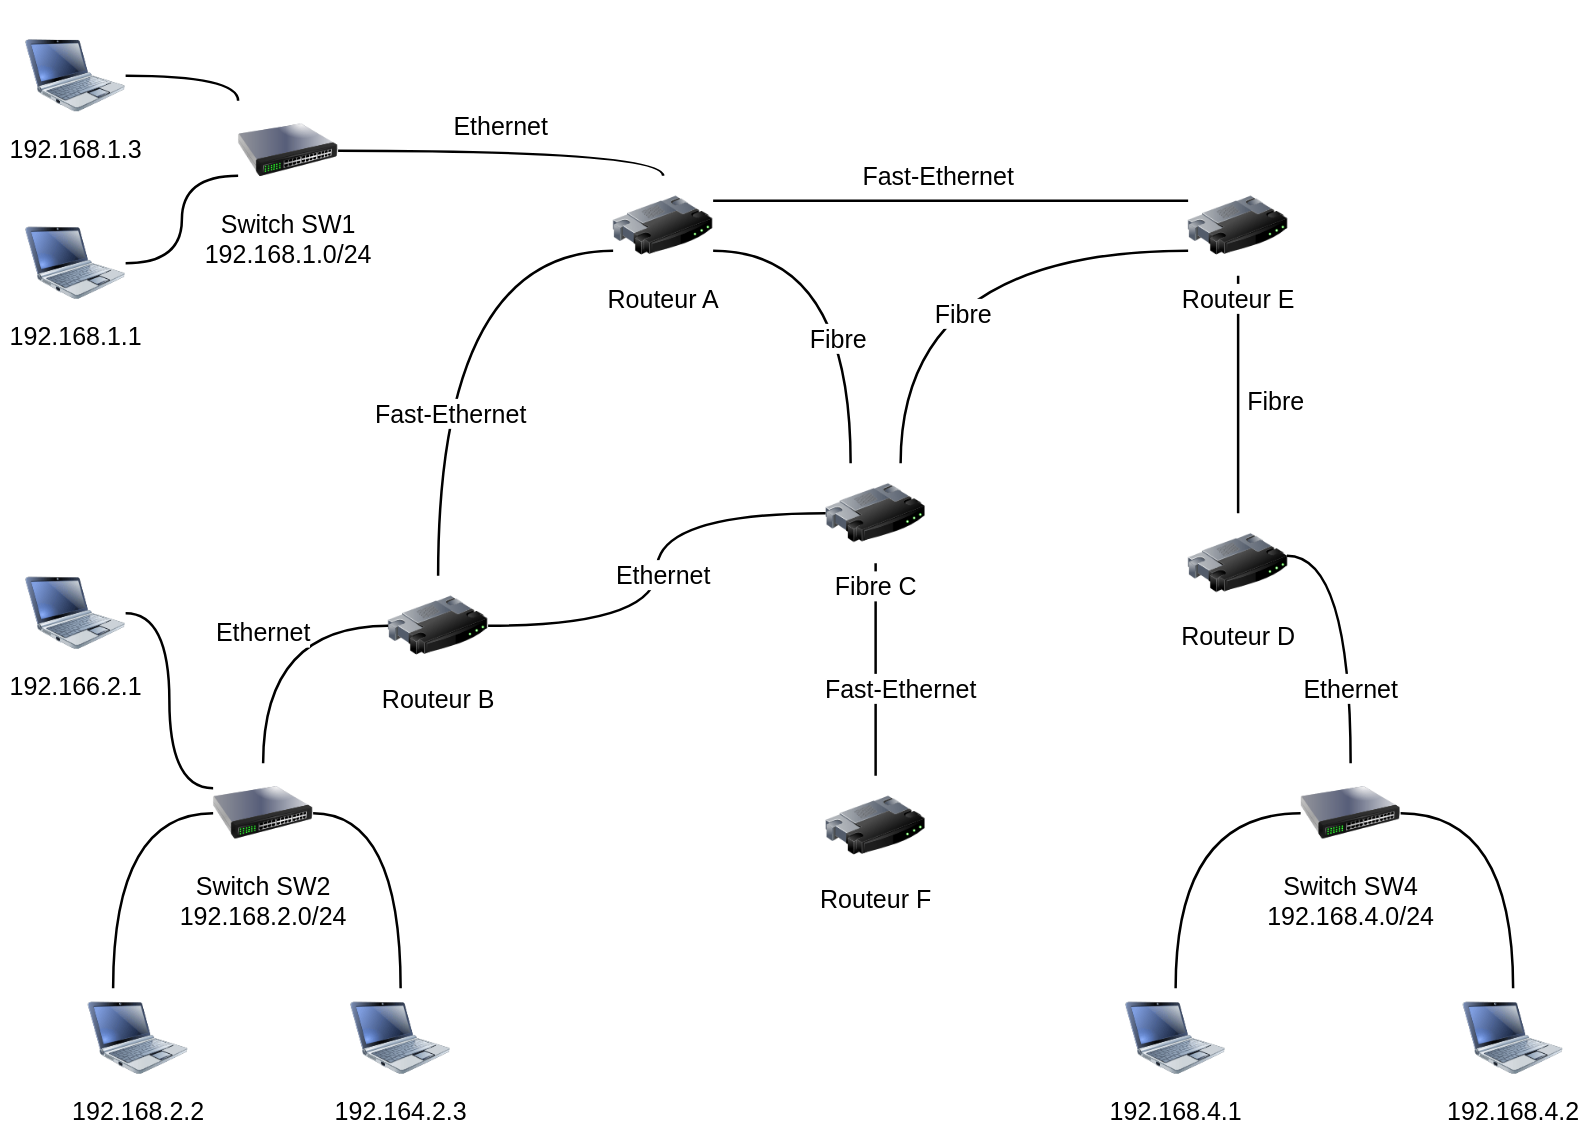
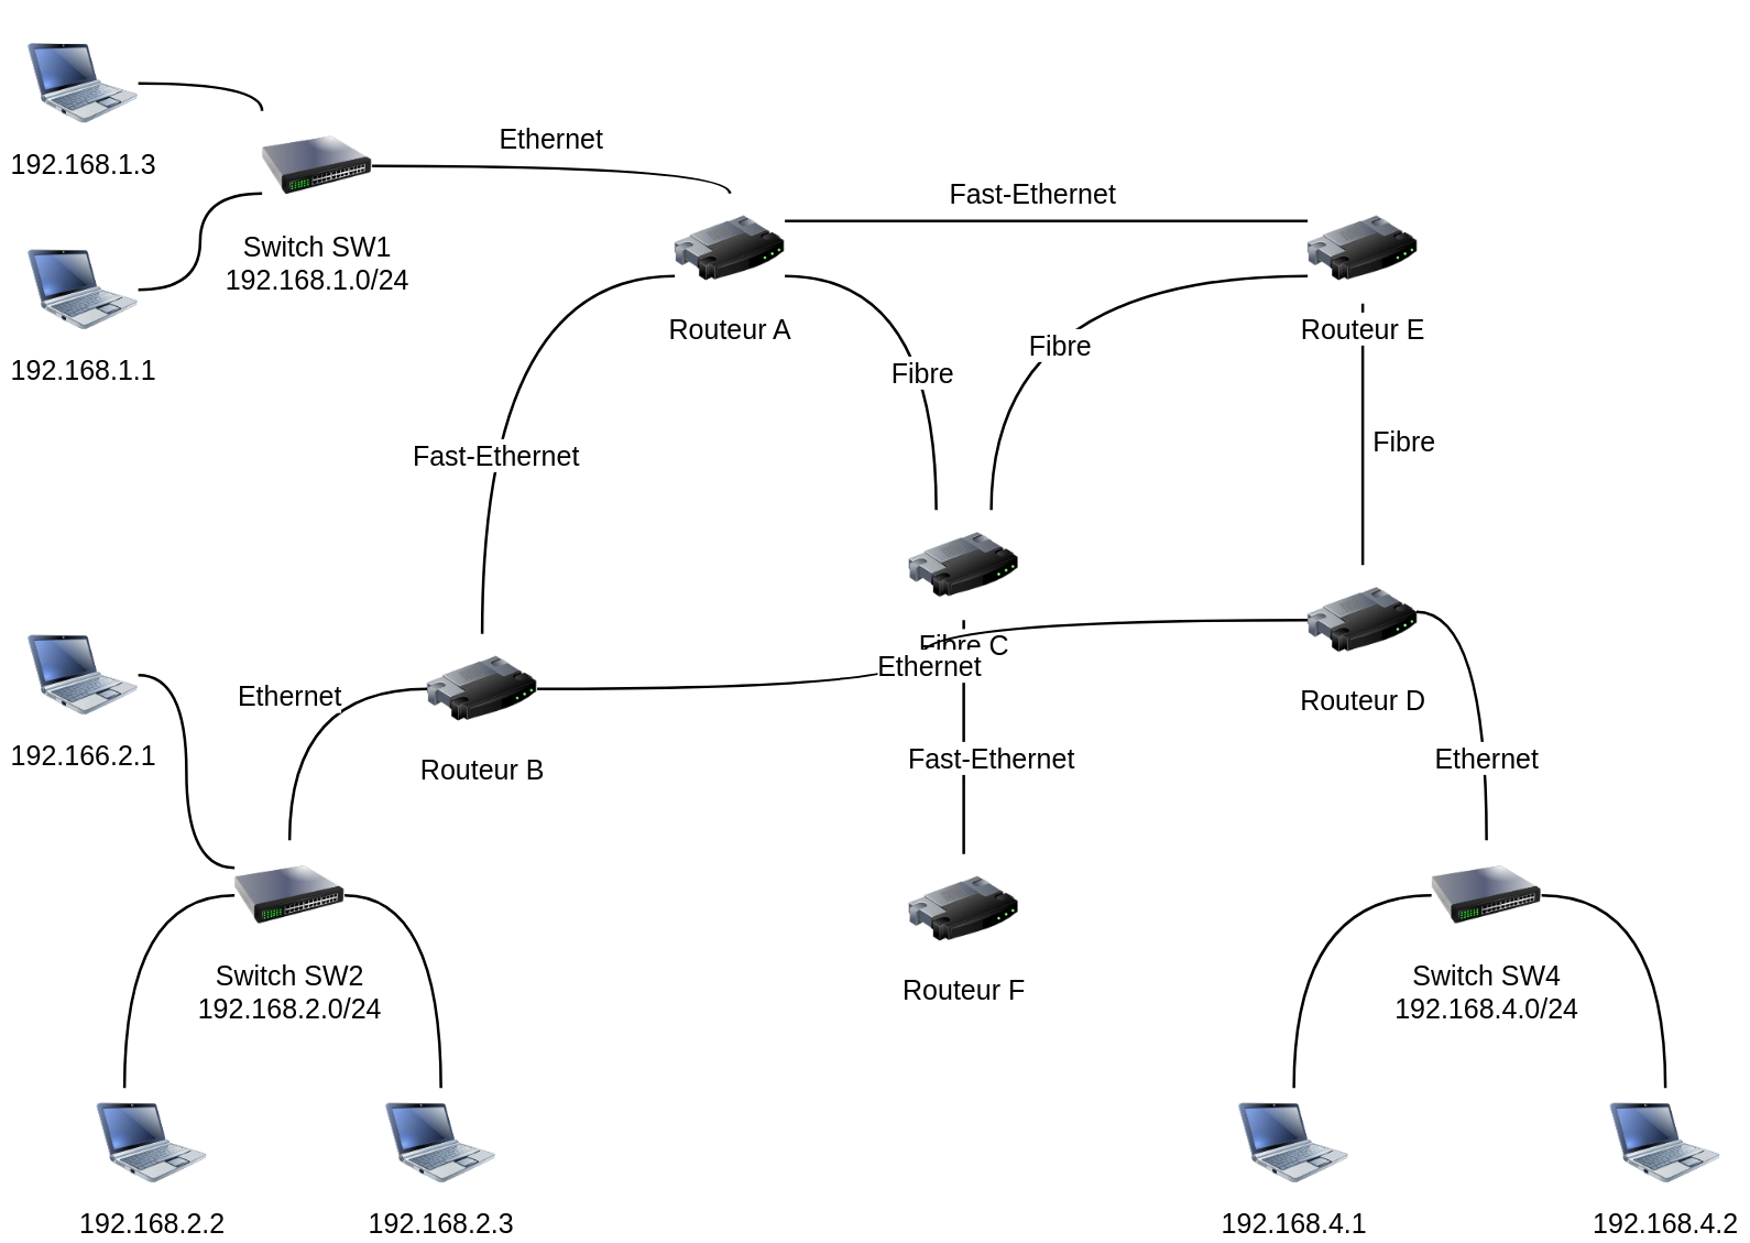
- <mxCell id="10" value="Ethernet" style="edgeStyle=orthogonalEdgeStyle;curved=1;rounded=1;orthogonalLoop=1;jettySize=auto;html=1;exitX=1;exitY=0.5;exitDx=0;exitDy=0;strokeWidth=2;endArrow=none;endFill=0;endSize=0;startSize=0;fontSize=20;entryX=0;entryY=0.5;entryDx=0;entryDy=0;" parent="1" source="12" target="9" edge="1"><mxGeometry x="-0.028" y="-5" relative="1" as="geometry"><mxPoint y="-1" as="offset" /></mxGeometry></mxCell>
+ <mxCell id="10" value="Ethernet" style="edgeStyle=orthogonalEdgeStyle;curved=1;rounded=1;orthogonalLoop=1;jettySize=auto;html=1;exitX=1;exitY=0.5;exitDx=0;exitDy=0;strokeWidth=2;endArrow=none;endFill=0;endSize=0;startSize=0;fontSize=20;" parent="1" source="12" target="14" edge="1"><mxGeometry x="-0.028" y="-5" relative="1" as="geometry"><mxPoint y="-1" as="offset" /></mxGeometry></mxCell>
- <mxCell id="32" value="192.164.2.3" style="image;html=1;image=img/lib/clip_art/computers/Netbook_128x128.png;rounded=1;fontSize=20;" parent="1" vertex="1"><mxGeometry x="280" y="790" width="80" height="80" as="geometry" /></mxCell>
+ <mxCell id="32" value="192.168.2.3" style="image;html=1;image=img/lib/clip_art/computers/Netbook_128x128.png;rounded=1;fontSize=20;" parent="1" vertex="1"><mxGeometry x="280" y="790" width="80" height="80" as="geometry" /></mxCell>
